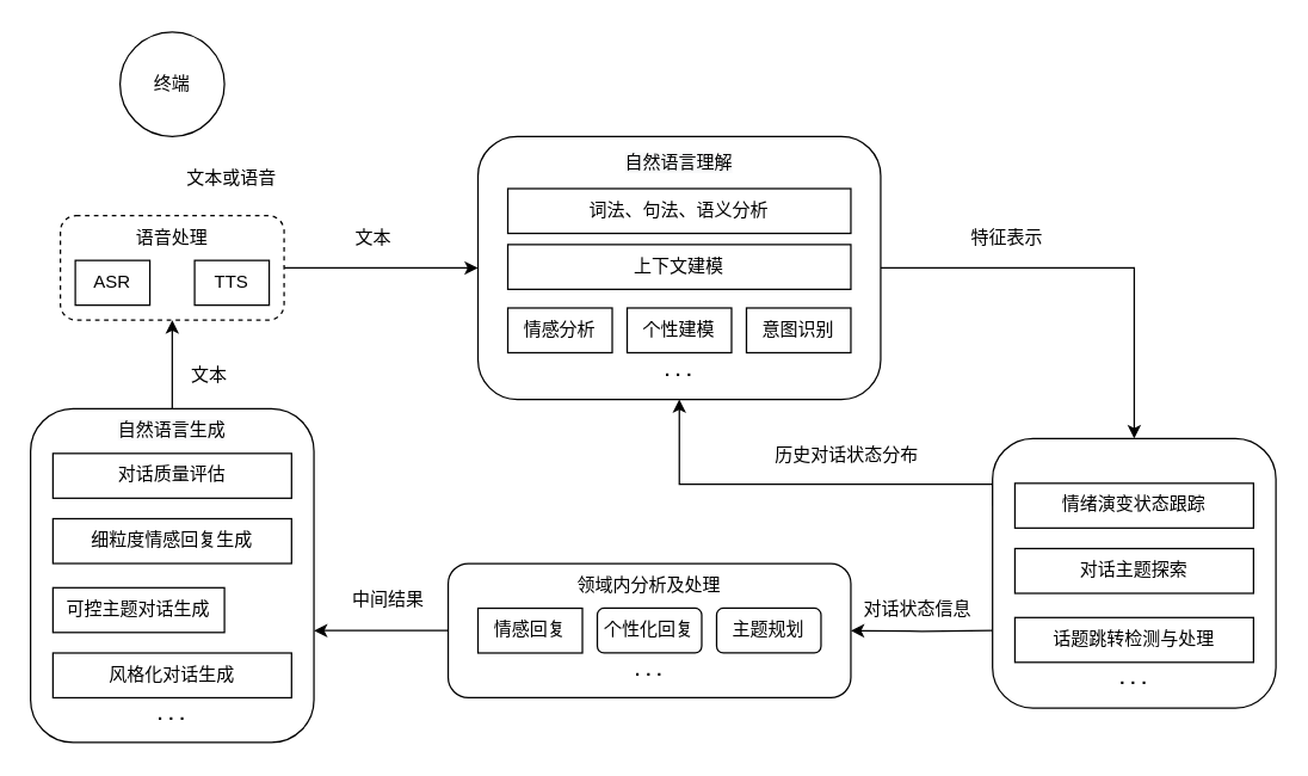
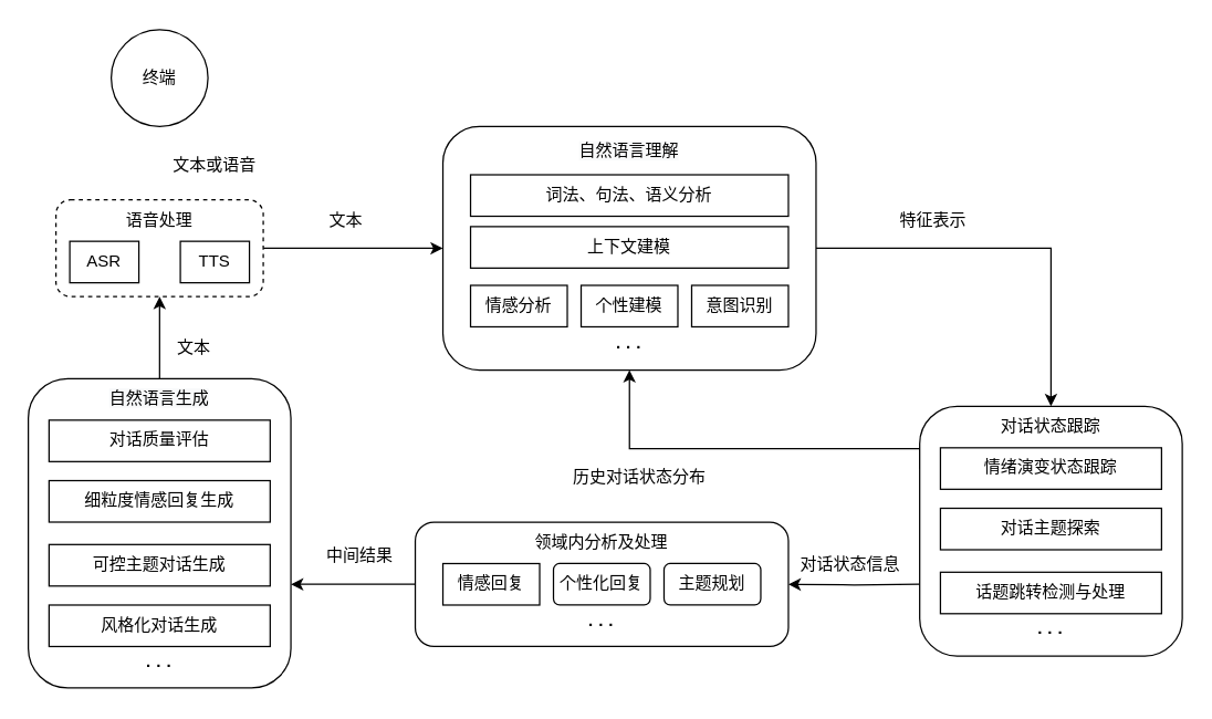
- <mxCell id="21" value="历史对话状态分布" style="text;html=1;strokeColor=none;fillColor=none;align=center;verticalAlign=middle;whiteSpace=wrap;rounded=0;fontColor=default;" vertex="1" parent="1"><mxGeometry x="515" y="290.25" width="105" height="30" as="geometry" /></mxCell>
+ <mxCell id="21" value="历史对话状态分布" style="text;html=1;strokeColor=none;fillColor=none;align=center;verticalAlign=middle;whiteSpace=wrap;rounded=0;fontColor=default;" vertex="1" parent="1"><mxGeometry x="410" y="330.25" width="105" height="30" as="geometry" /></mxCell>
+ <mxCell id="42" value="&lt;span style=&quot;font-family: &amp;quot;helvetica&amp;quot;&quot;&gt;对话状态跟踪&lt;/span&gt;" style="text;html=1;strokeColor=none;fillColor=none;align=center;verticalAlign=middle;whiteSpace=wrap;rounded=0;dashed=1;fontColor=default;" vertex="1" parent="1"><mxGeometry x="690" y="293.38" width="140" height="30" as="geometry" /></mxCell>
- <mxCell id="37" value="可控主题对话生成" style="rounded=0;whiteSpace=wrap;html=1;fontColor=default;strokeColor=default;fillColor=default;" vertex="1" parent="1"><mxGeometry x="35" y="393.38" width="115" height="30" as="geometry" /></mxCell>
+ <mxCell id="37" value="可控主题对话生成" style="rounded=0;whiteSpace=wrap;html=1;fontColor=default;strokeColor=default;fillColor=default;" vertex="1" parent="1"><mxGeometry x="35" y="393.38" width="160" height="30" as="geometry" /></mxCell>
